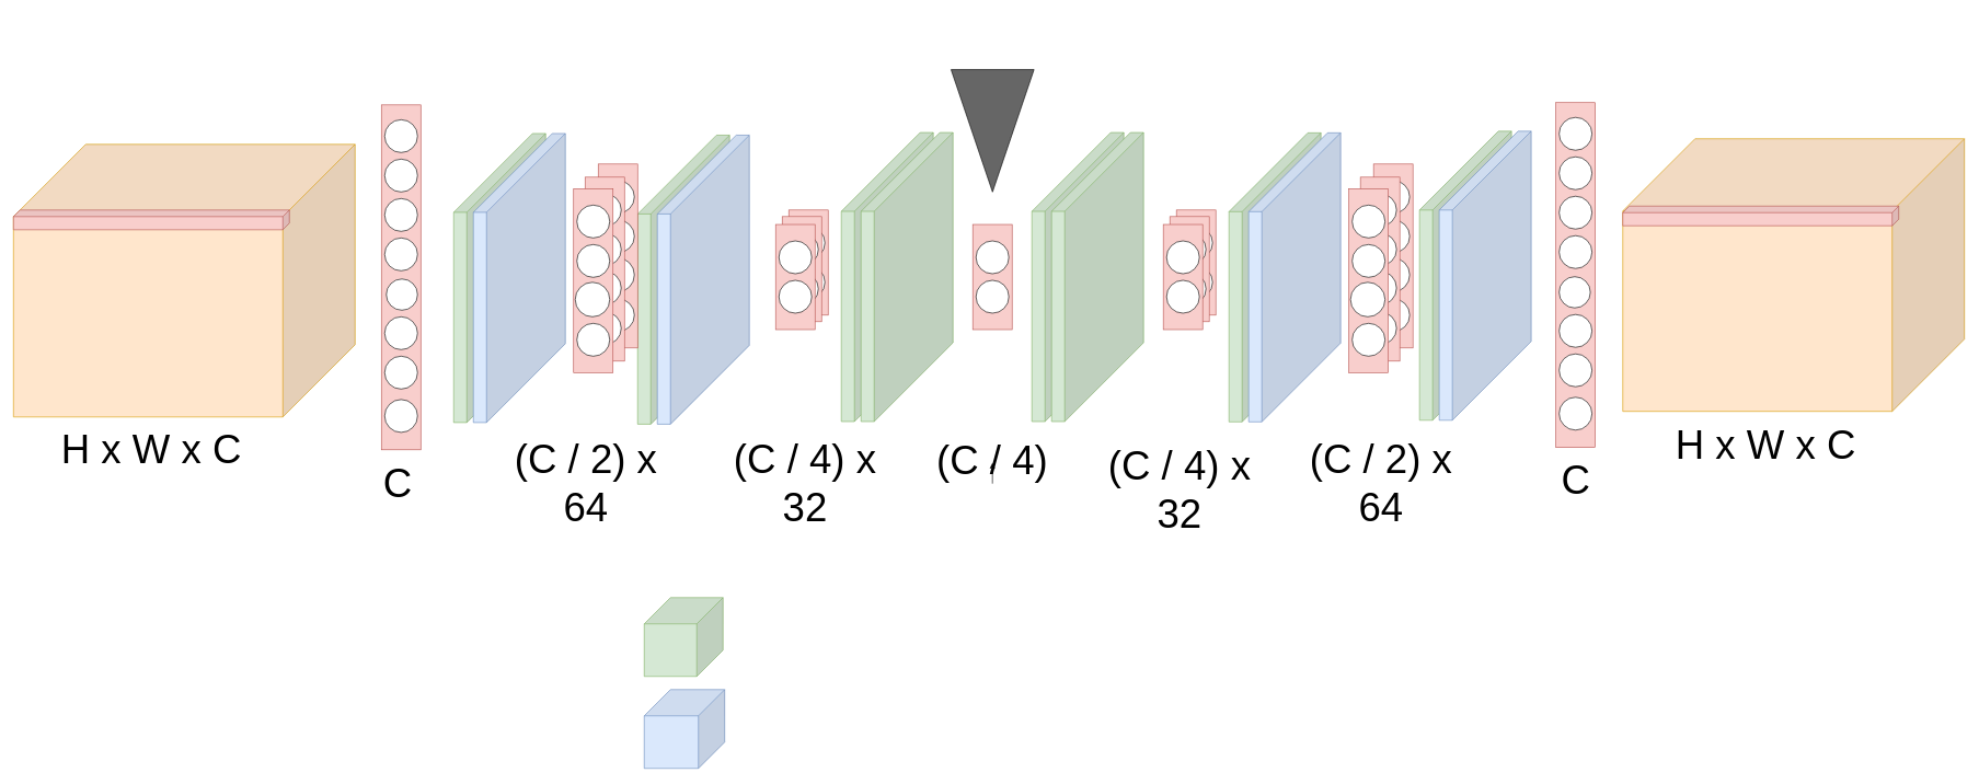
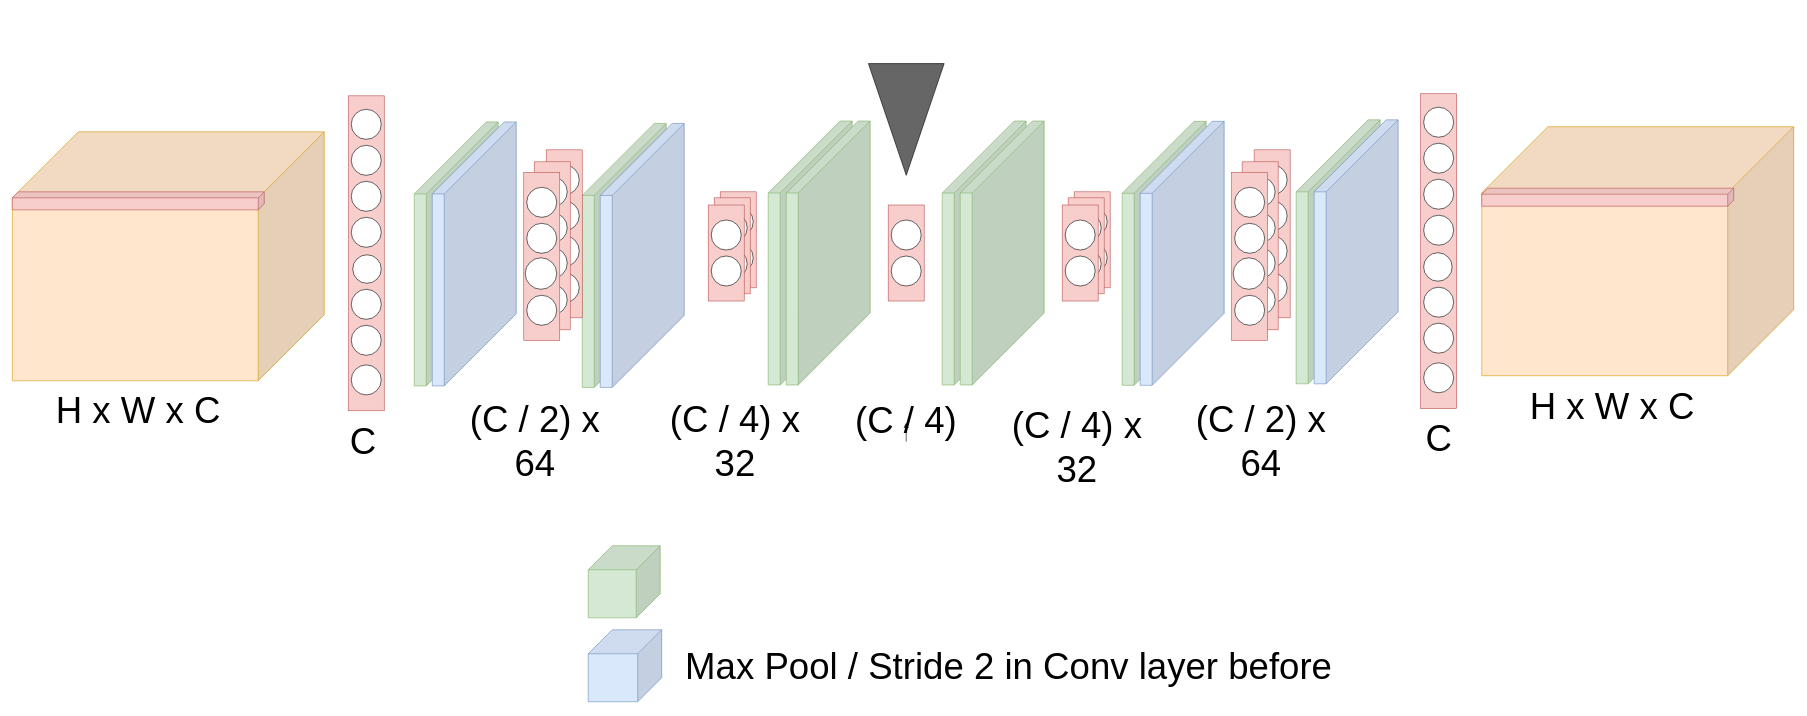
+ <mxCell id="34" value="Max Pool / Stride 2 in Conv layer before " style="text;html=1;strokeColor=none;fillColor=none;align=left;verticalAlign=middle;whiteSpace=wrap;rounded=0;fontStyle=0;fontSize=61;" parent="33" vertex="1"><mxGeometry x="160" y="11.5" width="1260" height="120" as="geometry" /></mxCell>
